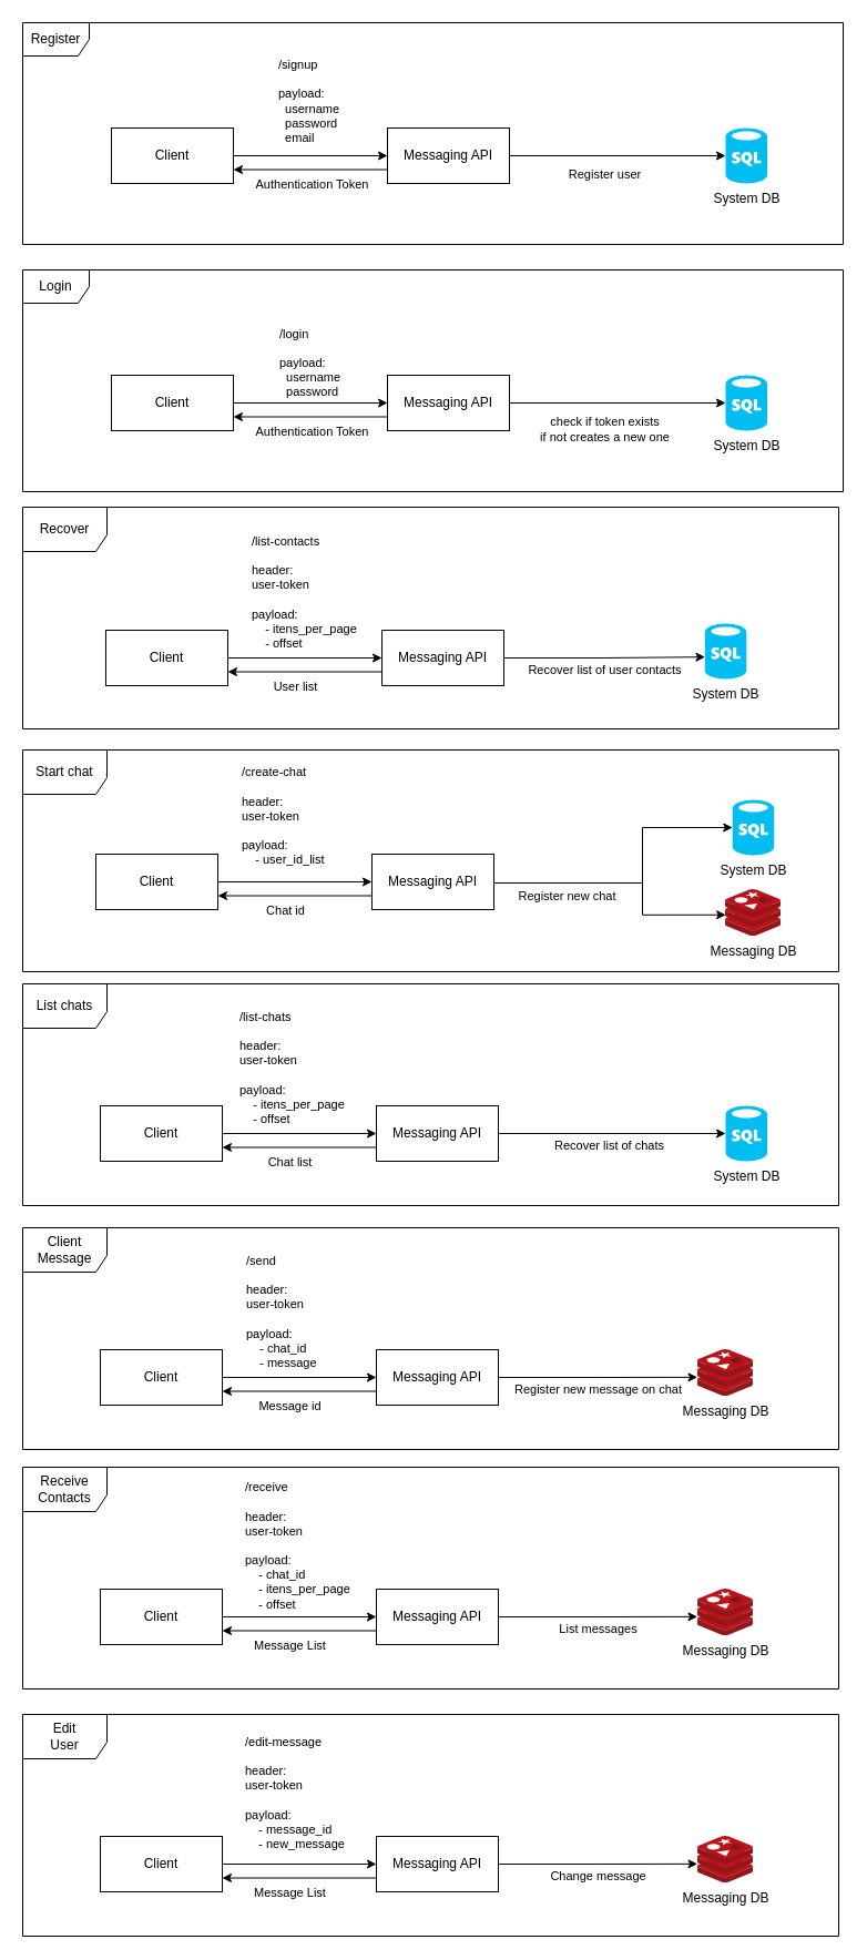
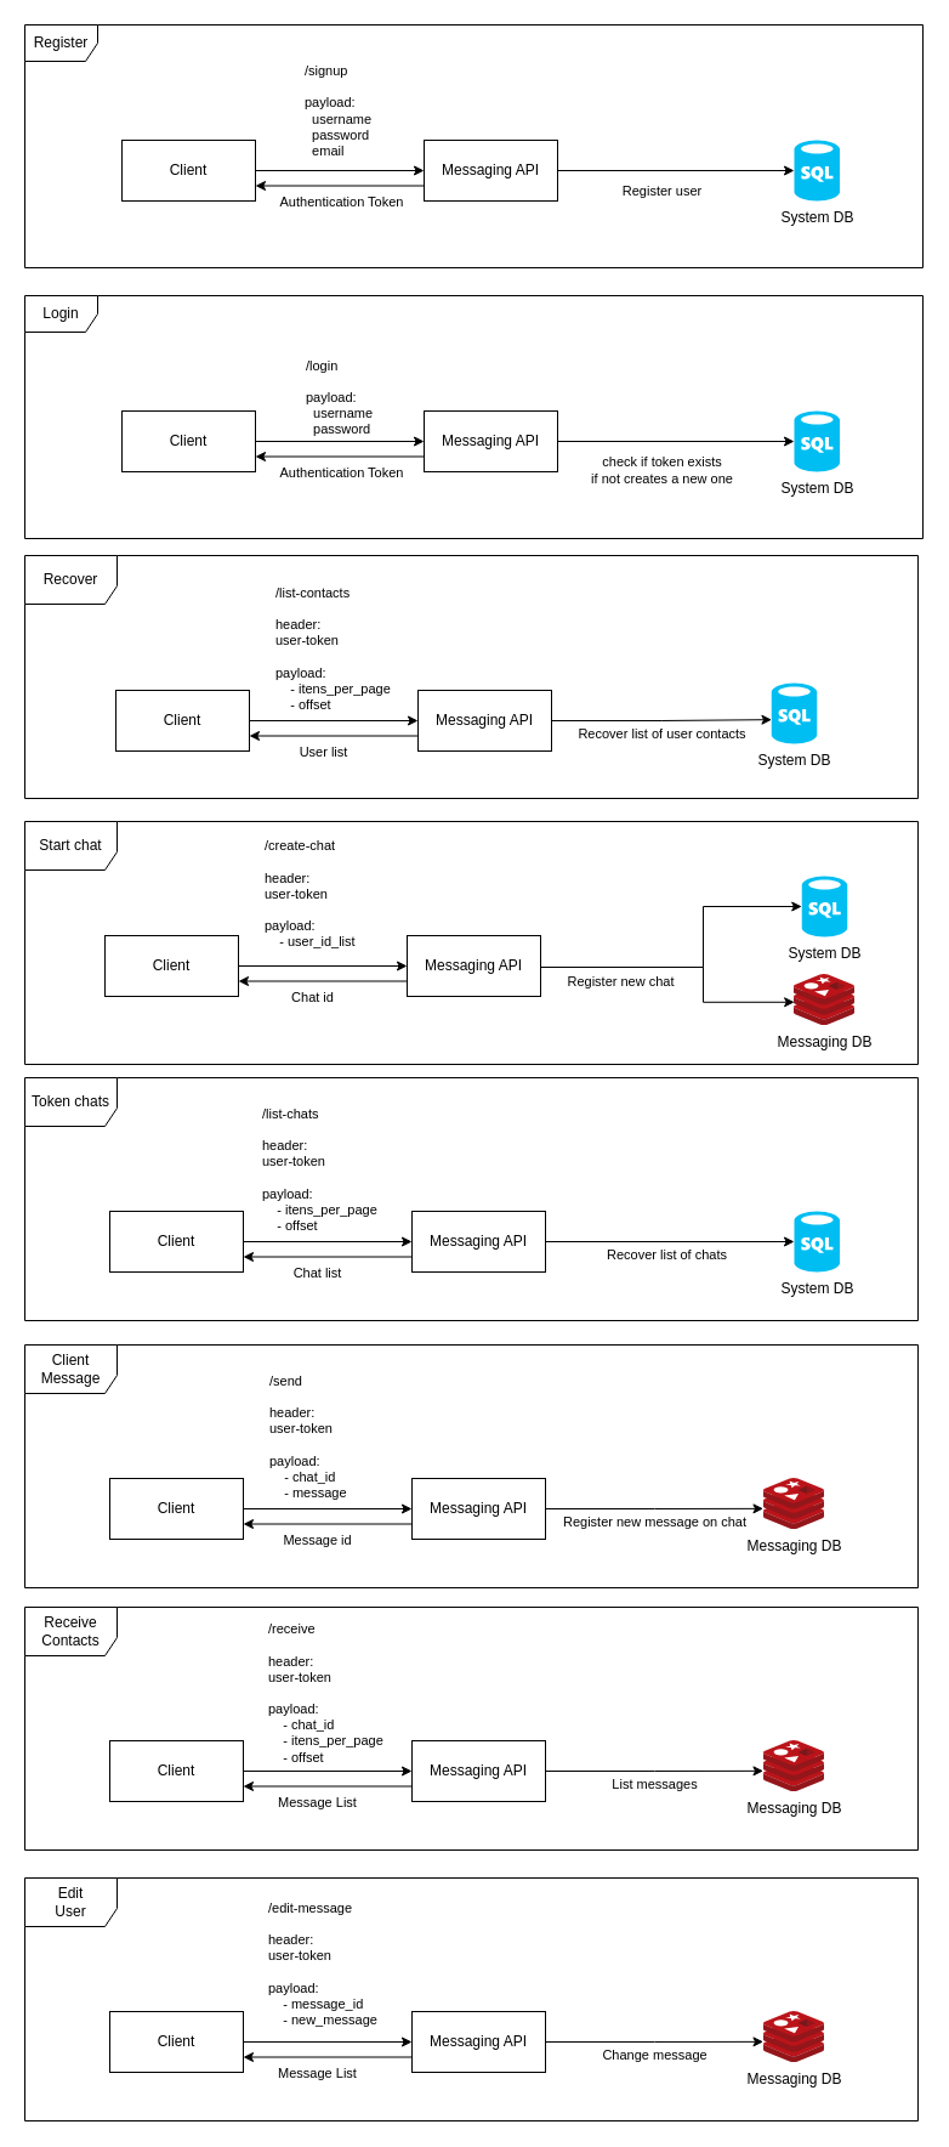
- <mxCell id="41" value="List chats" style="shape=umlFrame;whiteSpace=wrap;html=1;pointerEvents=0;width=76;height=40;" parent="1" vertex="1"><mxGeometry x="20" y="887" width="736" height="200" as="geometry" /></mxCell>
+ <mxCell id="41" value="Token chats" style="shape=umlFrame;whiteSpace=wrap;html=1;pointerEvents=0;width=76;height=40;" parent="1" vertex="1"><mxGeometry x="20" y="887" width="736" height="200" as="geometry" /></mxCell>
